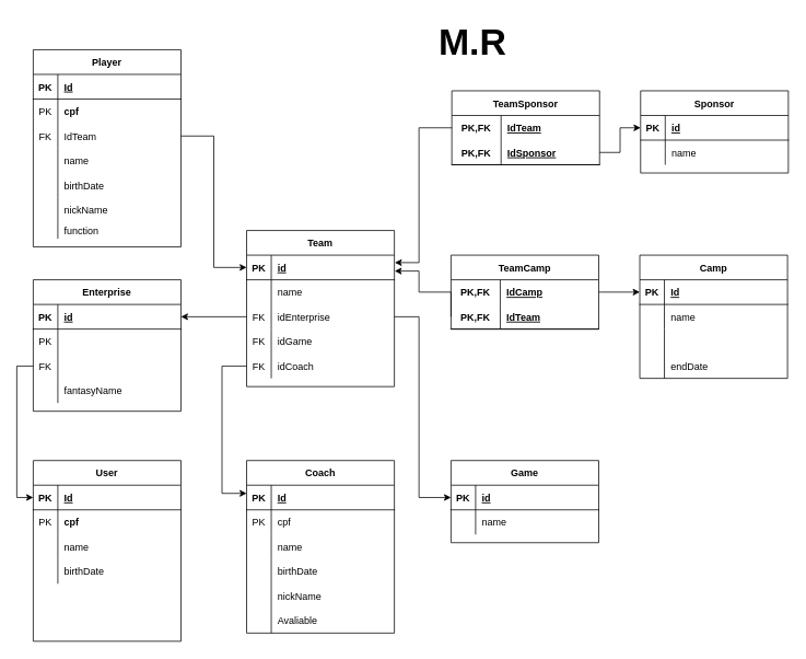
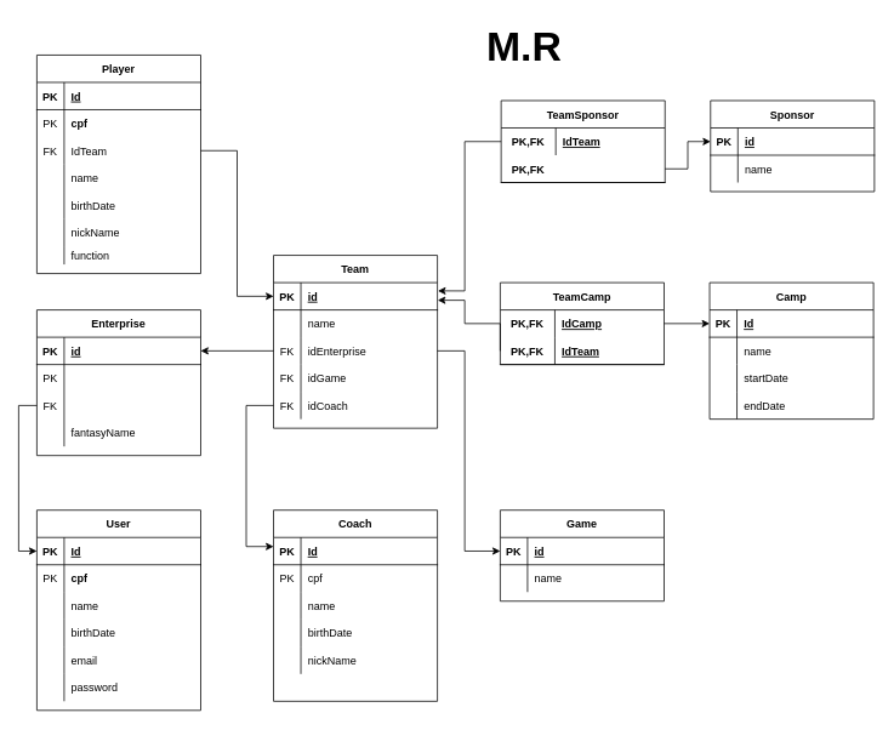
- <mxCell id="137" value="IdSponsor" style="shape=partialRectangle;connectable=0;fillColor=none;top=0;left=0;bottom=0;right=0;align=left;spacingLeft=6;fontStyle=5;overflow=hidden;" parent="135" vertex="1"><mxGeometry x="60" width="120" height="30" as="geometry" /></mxCell>
+ <mxCell id="105" value="startDate" style="shape=partialRectangle;connectable=0;fillColor=none;top=0;left=0;bottom=0;right=0;align=left;spacingLeft=6;overflow=hidden;" parent="103" vertex="1"><mxGeometry x="30" width="150" height="30" as="geometry" /></mxCell>
+ <mxCell id="17" value="email" style="shape=partialRectangle;connectable=0;fillColor=none;top=0;left=0;bottom=0;right=0;align=left;spacingLeft=6;overflow=hidden;" parent="15" vertex="1"><mxGeometry x="30" width="150" height="30" as="geometry" /></mxCell>
+ <mxCell id="20" value="password" style="shape=partialRectangle;connectable=0;fillColor=none;top=0;left=0;bottom=0;right=0;align=left;spacingLeft=6;overflow=hidden;" parent="18" vertex="1"><mxGeometry x="30" width="150" height="30" as="geometry" /></mxCell>
- <mxCell id="61" value="Avaliable" style="shape=partialRectangle;connectable=0;fillColor=none;top=0;left=0;bottom=0;right=0;align=left;spacingLeft=6;overflow=hidden;" vertex="1" parent="59"><mxGeometry x="30" width="150" height="30" as="geometry" /></mxCell>
